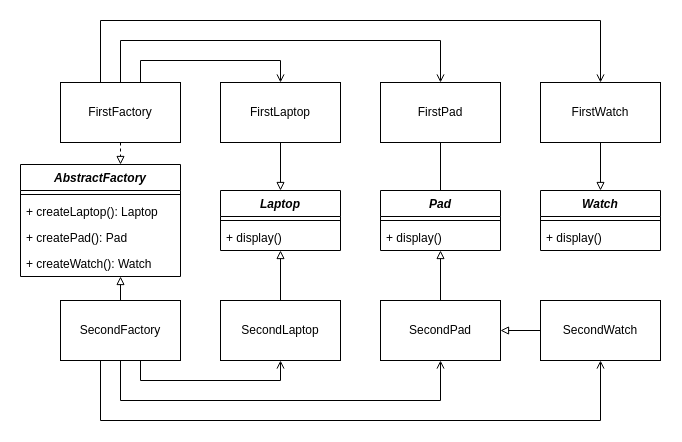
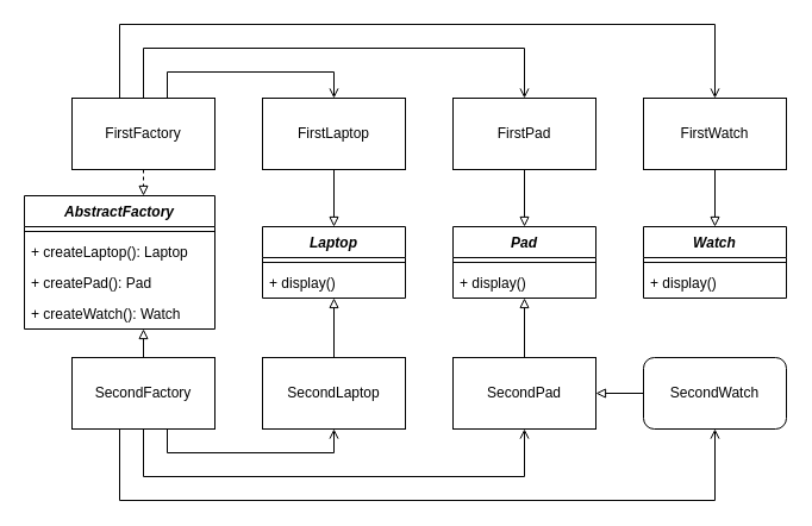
- <mxCell id="30" style="edgeStyle=orthogonalEdgeStyle;rounded=0;orthogonalLoop=1;jettySize=auto;html=1;endArrow=none;endFill=0;" parent="1" source="31" target="10" edge="1"><mxGeometry relative="1" as="geometry" /></mxCell>
+ <mxCell id="30" style="edgeStyle=orthogonalEdgeStyle;rounded=0;orthogonalLoop=1;jettySize=auto;html=1;endArrow=block;endFill=0;" parent="1" source="31" target="10" edge="1"><mxGeometry relative="1" as="geometry" /></mxCell>
- <mxCell id="37" value="SecondWatch" style="html=1;whiteSpace=wrap;" parent="1" vertex="1"><mxGeometry x="540" y="300" width="120" height="60" as="geometry" /></mxCell>
+ <mxCell id="37" value="SecondWatch" style="html=1;whiteSpace=wrap;rounded=1;" parent="1" vertex="1"><mxGeometry x="540" y="300" width="120" height="60" as="geometry" /></mxCell>
